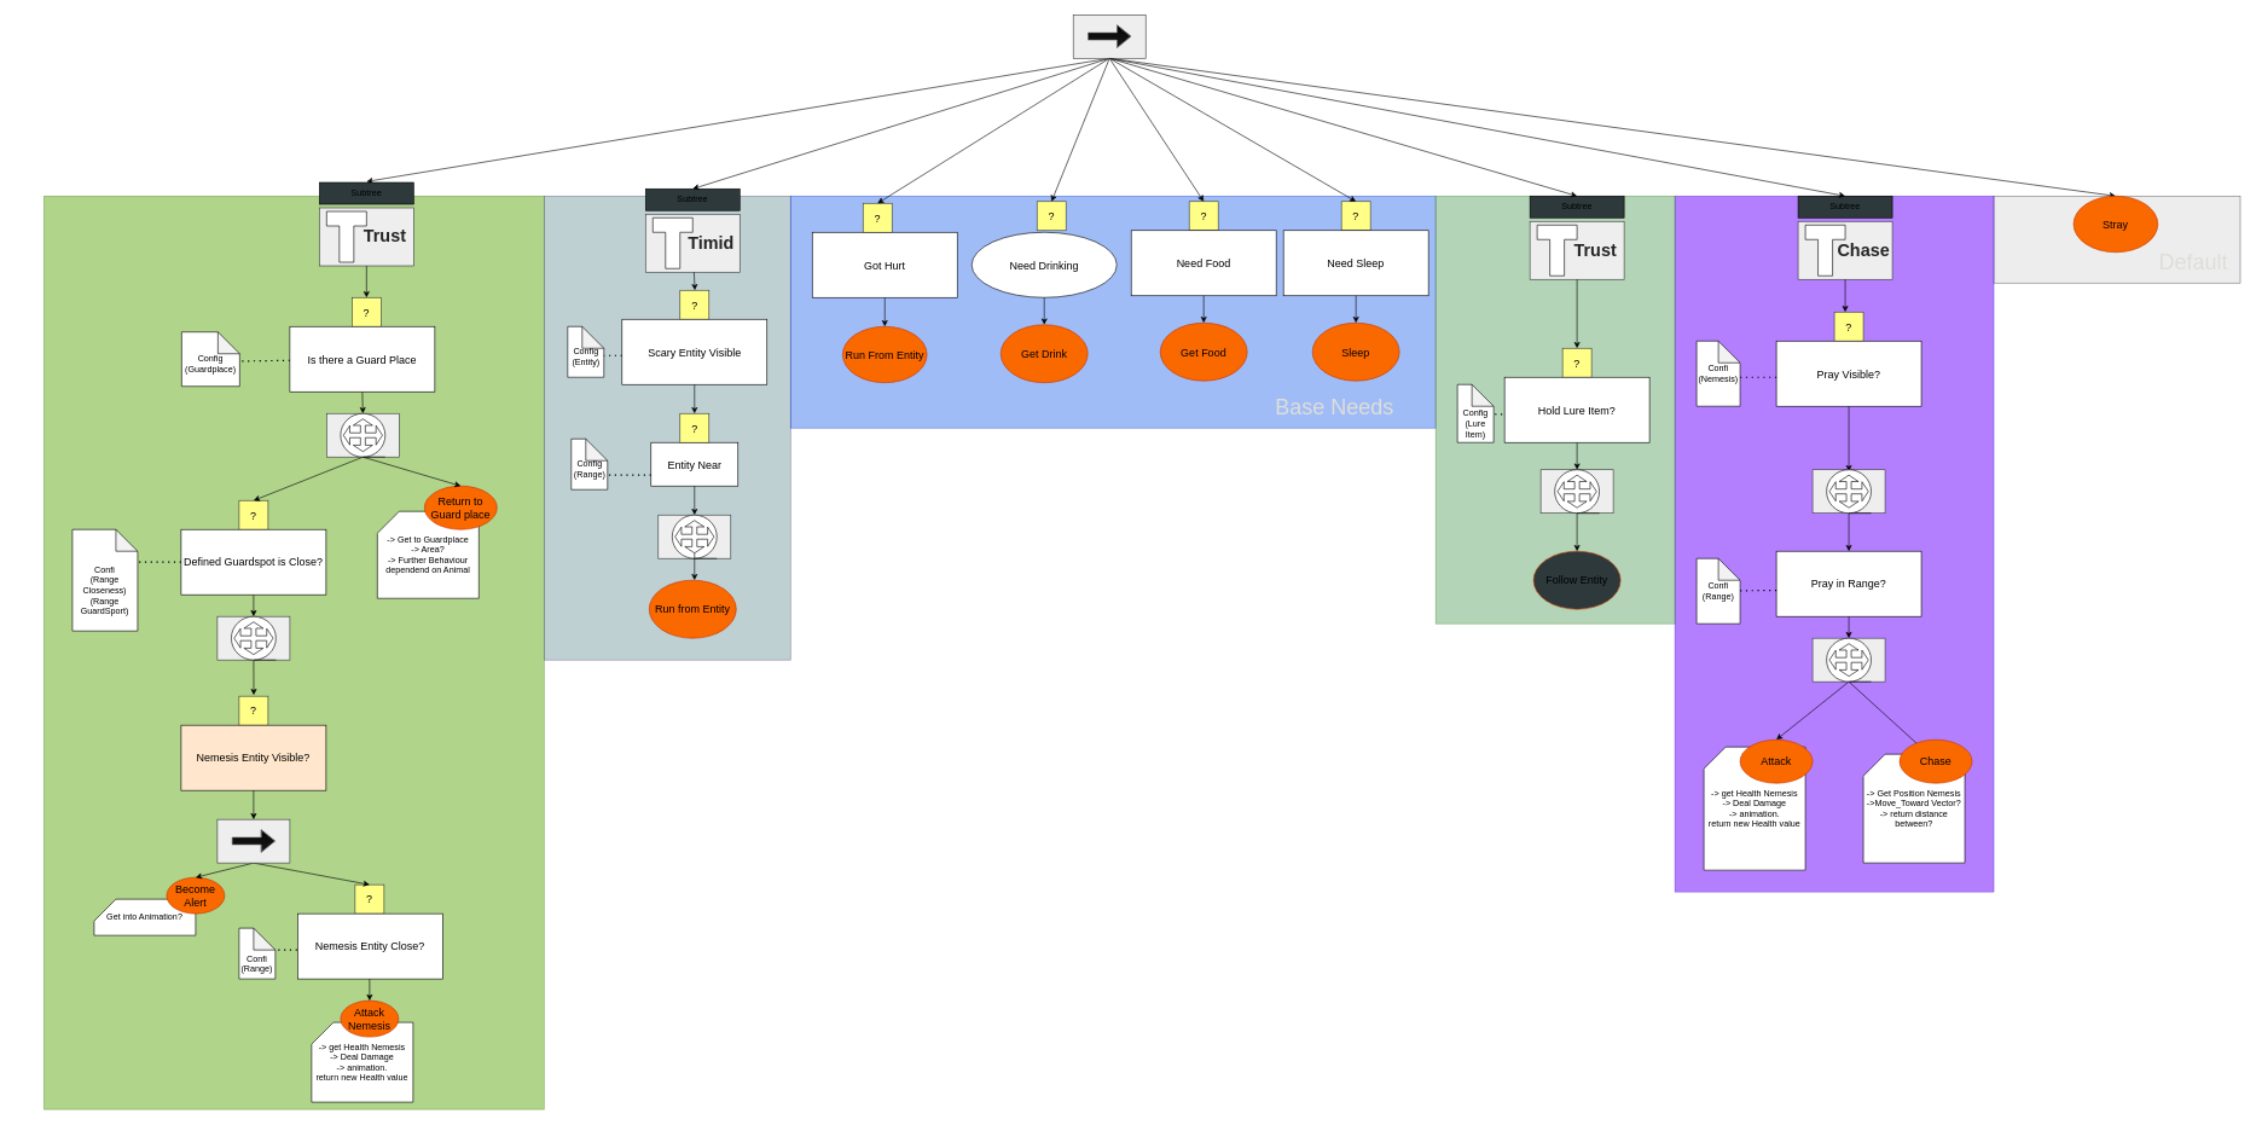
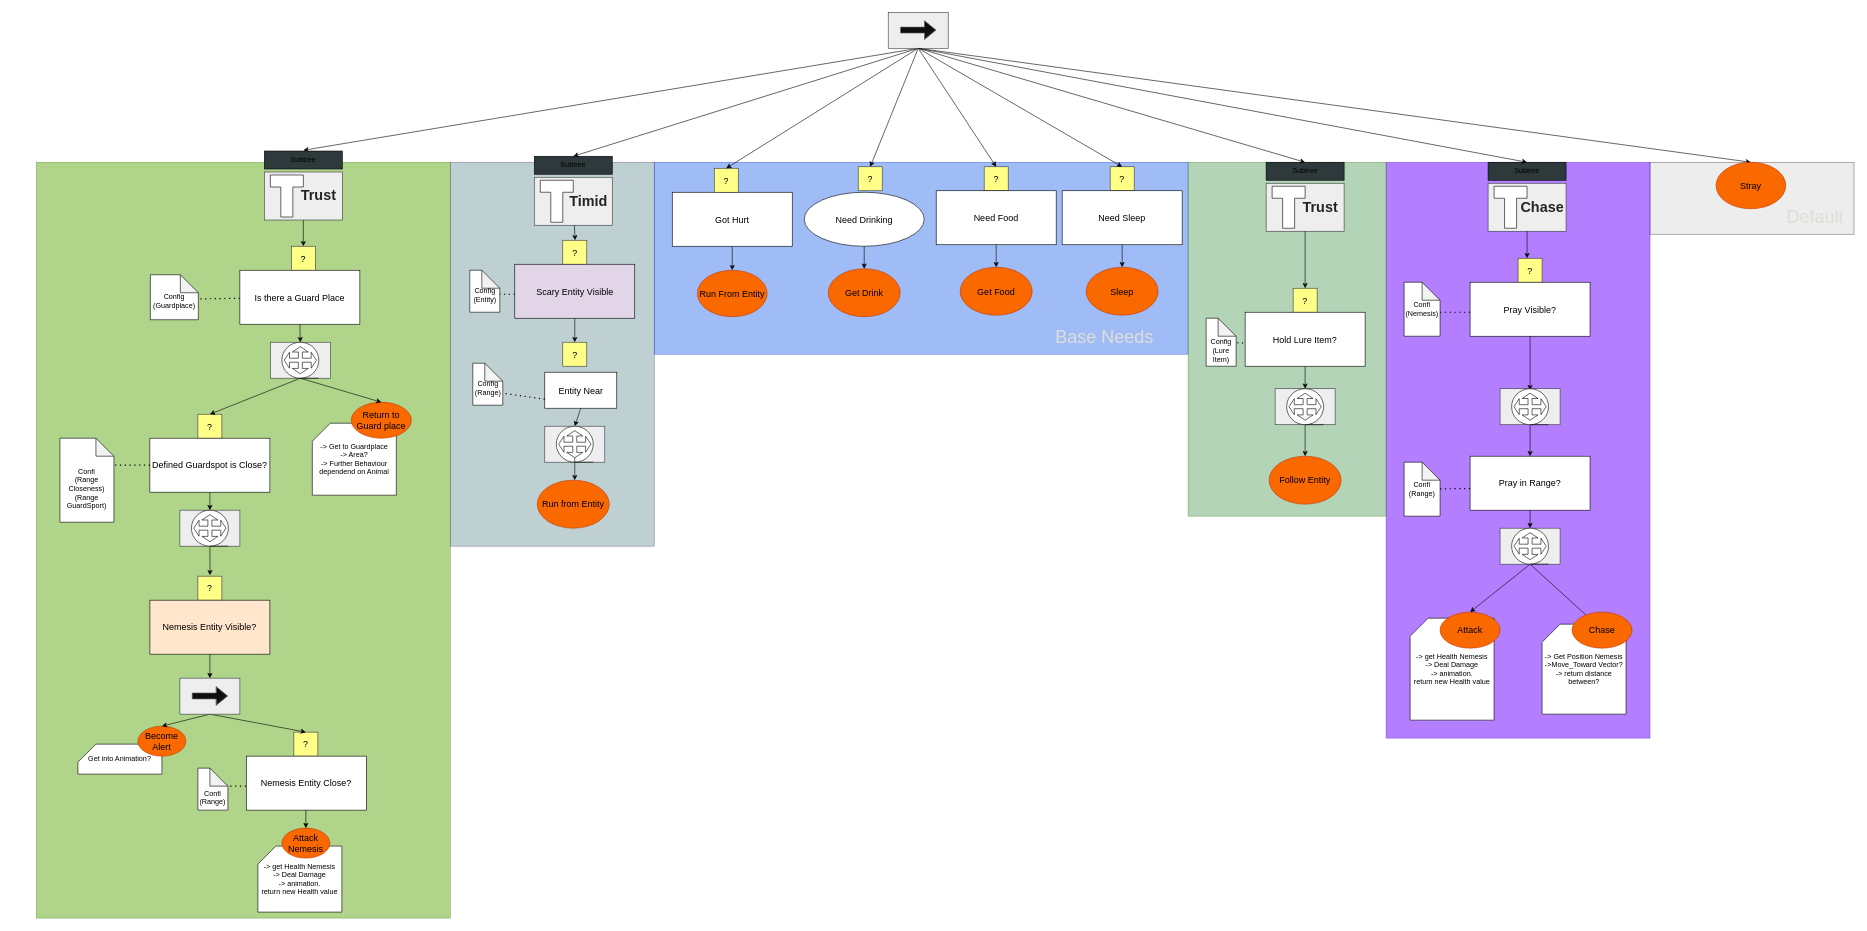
- <mxCell id="50" value="&lt;font style=&quot;font-size: 15px&quot;&gt;Scary Entity Visible&lt;/font&gt;" style="rounded=0;whiteSpace=wrap;html=1;" vertex="1" parent="4"><mxGeometry x="837.5" y="90" width="200" height="90" as="geometry" /></mxCell>
+ <mxCell id="50" value="&lt;font style=&quot;font-size: 15px&quot;&gt;Scary Entity Visible&lt;/font&gt;" style="rounded=0;whiteSpace=wrap;html=1;fillColor=#e1d5e7;" vertex="1" parent="4"><mxGeometry x="837.5" y="90" width="200" height="90" as="geometry" /></mxCell>
- <mxCell id="51" value="Entity Near" style="rounded=0;whiteSpace=wrap;html=1;fontSize=15;" vertex="1" parent="4"><mxGeometry x="877.5" y="260" width="120" height="60" as="geometry" /></mxCell>
+ <mxCell id="51" value="Entity Near" style="rounded=0;whiteSpace=wrap;html=1;fontSize=15;" vertex="1" parent="4"><mxGeometry x="887.5" y="270" width="120" height="60" as="geometry" /></mxCell>
- <mxCell id="107" value="Follow Entity" style="ellipse;whiteSpace=wrap;html=1;fontSize=15;fillColor=#2d393b;strokeColor=#C73500;fontColor=#000000;" vertex="1" parent="1"><mxGeometry x="2115" y="760" width="120" height="80" as="geometry" /></mxCell>
+ <mxCell id="107" value="Follow Entity" style="ellipse;whiteSpace=wrap;html=1;fontSize=15;fillColor=#fa6800;strokeColor=#C73500;fontColor=#000000;" vertex="1" parent="1"><mxGeometry x="2115" y="760" width="120" height="80" as="geometry" /></mxCell>
